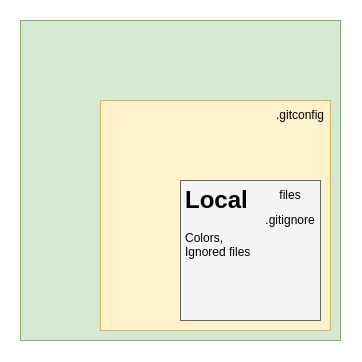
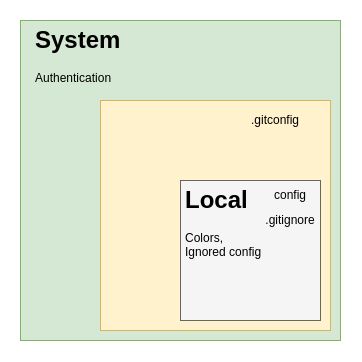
+ <mxCell id="5" value="&lt;h1&gt;System&lt;/h1&gt;&lt;p&gt;Authentication&lt;/p&gt;" style="text;html=1;strokeColor=none;fillColor=none;spacing=5;spacingTop=-20;whiteSpace=wrap;overflow=hidden;rounded=0;" parent="1" vertex="1"><mxGeometry x="30" y="20" width="140" height="70" as="geometry" /></mxCell>
- <mxCell id="7" value=".gitconfig" style="text;html=1;strokeColor=none;fillColor=none;align=center;verticalAlign=middle;whiteSpace=wrap;rounded=0;" vertex="1" parent="1"><mxGeometry x="270" y="100" width="60" height="30" as="geometry" /></mxCell>
+ <mxCell id="7" value=".gitconfig" style="text;html=1;strokeColor=none;fillColor=none;align=center;verticalAlign=middle;whiteSpace=wrap;rounded=0;" vertex="1" parent="1"><mxGeometry x="245" y="105" width="60" height="30" as="geometry" /></mxCell>
- <mxCell id="6" value="&lt;h1&gt;Local&lt;/h1&gt;&lt;p&gt;Colors, Ignored files&lt;/p&gt;" style="text;html=1;strokeColor=none;fillColor=none;spacing=5;spacingTop=-20;whiteSpace=wrap;overflow=hidden;rounded=0;" parent="1" vertex="1"><mxGeometry x="180" y="180" width="90" height="80" as="geometry" /></mxCell>
+ <mxCell id="6" value="&lt;h1&gt;Local&lt;/h1&gt;&lt;p&gt;Colors, Ignored config&lt;/p&gt;" style="text;html=1;strokeColor=none;fillColor=none;spacing=5;spacingTop=-20;whiteSpace=wrap;overflow=hidden;rounded=0;" parent="1" vertex="1"><mxGeometry x="180" y="180" width="90" height="80" as="geometry" /></mxCell>
- <mxCell id="8" value="files" style="text;html=1;strokeColor=none;fillColor=none;align=center;verticalAlign=middle;whiteSpace=wrap;rounded=0;" vertex="1" parent="1"><mxGeometry x="260" y="180" width="60" height="30" as="geometry" /></mxCell>
+ <mxCell id="8" value="config" style="text;html=1;strokeColor=none;fillColor=none;align=center;verticalAlign=middle;whiteSpace=wrap;rounded=0;" vertex="1" parent="1"><mxGeometry x="260" y="180" width="60" height="30" as="geometry" /></mxCell>
